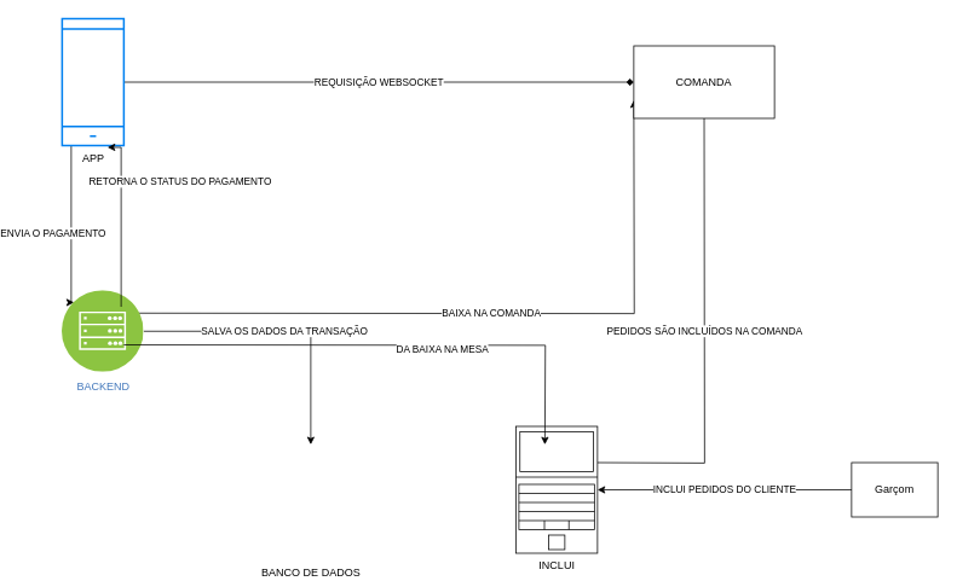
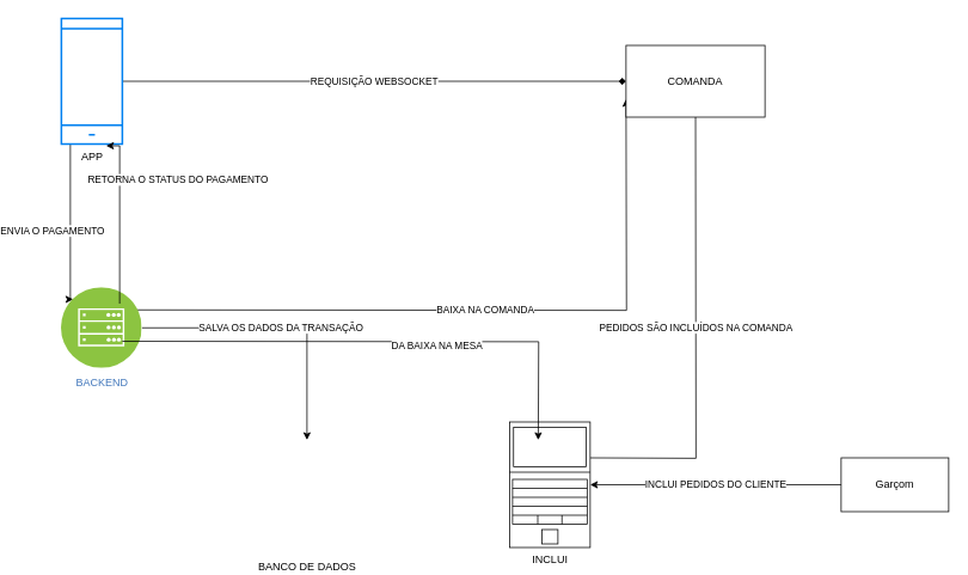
- <mxCell id="11" value="Garçom" style="whiteSpace=wrap;html=1;" vertex="1" parent="1"><mxGeometry x="890" y="510" width="95" height="60" as="geometry" /></mxCell>
+ <mxCell id="11" value="Garçom" style="whiteSpace=wrap;html=1;" vertex="1" parent="1"><mxGeometry x="890" y="510" width="120" height="60" as="geometry" /></mxCell>
